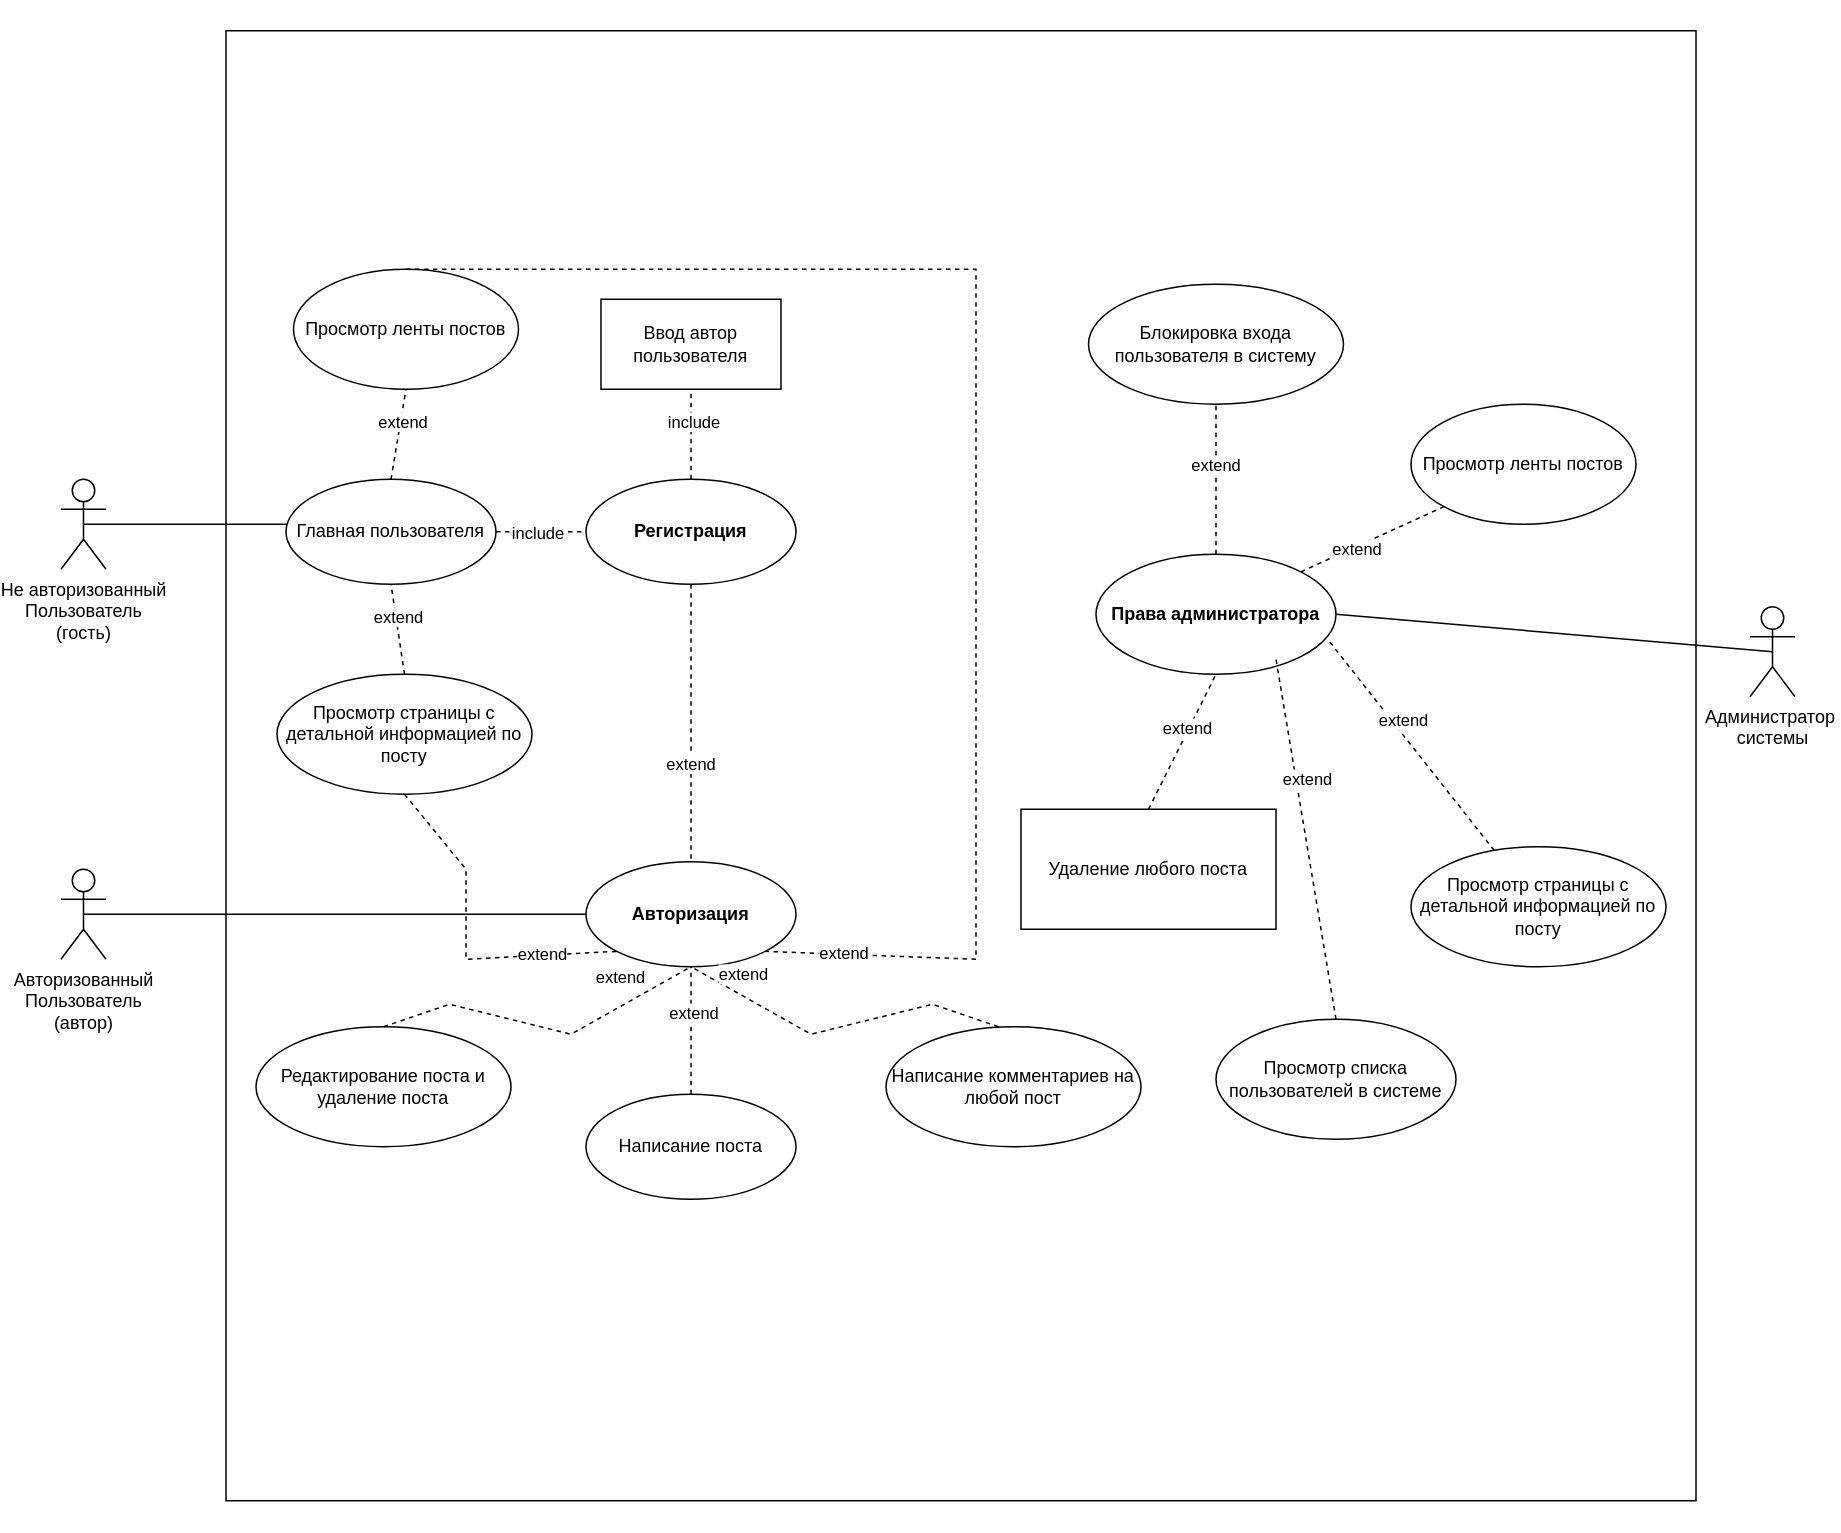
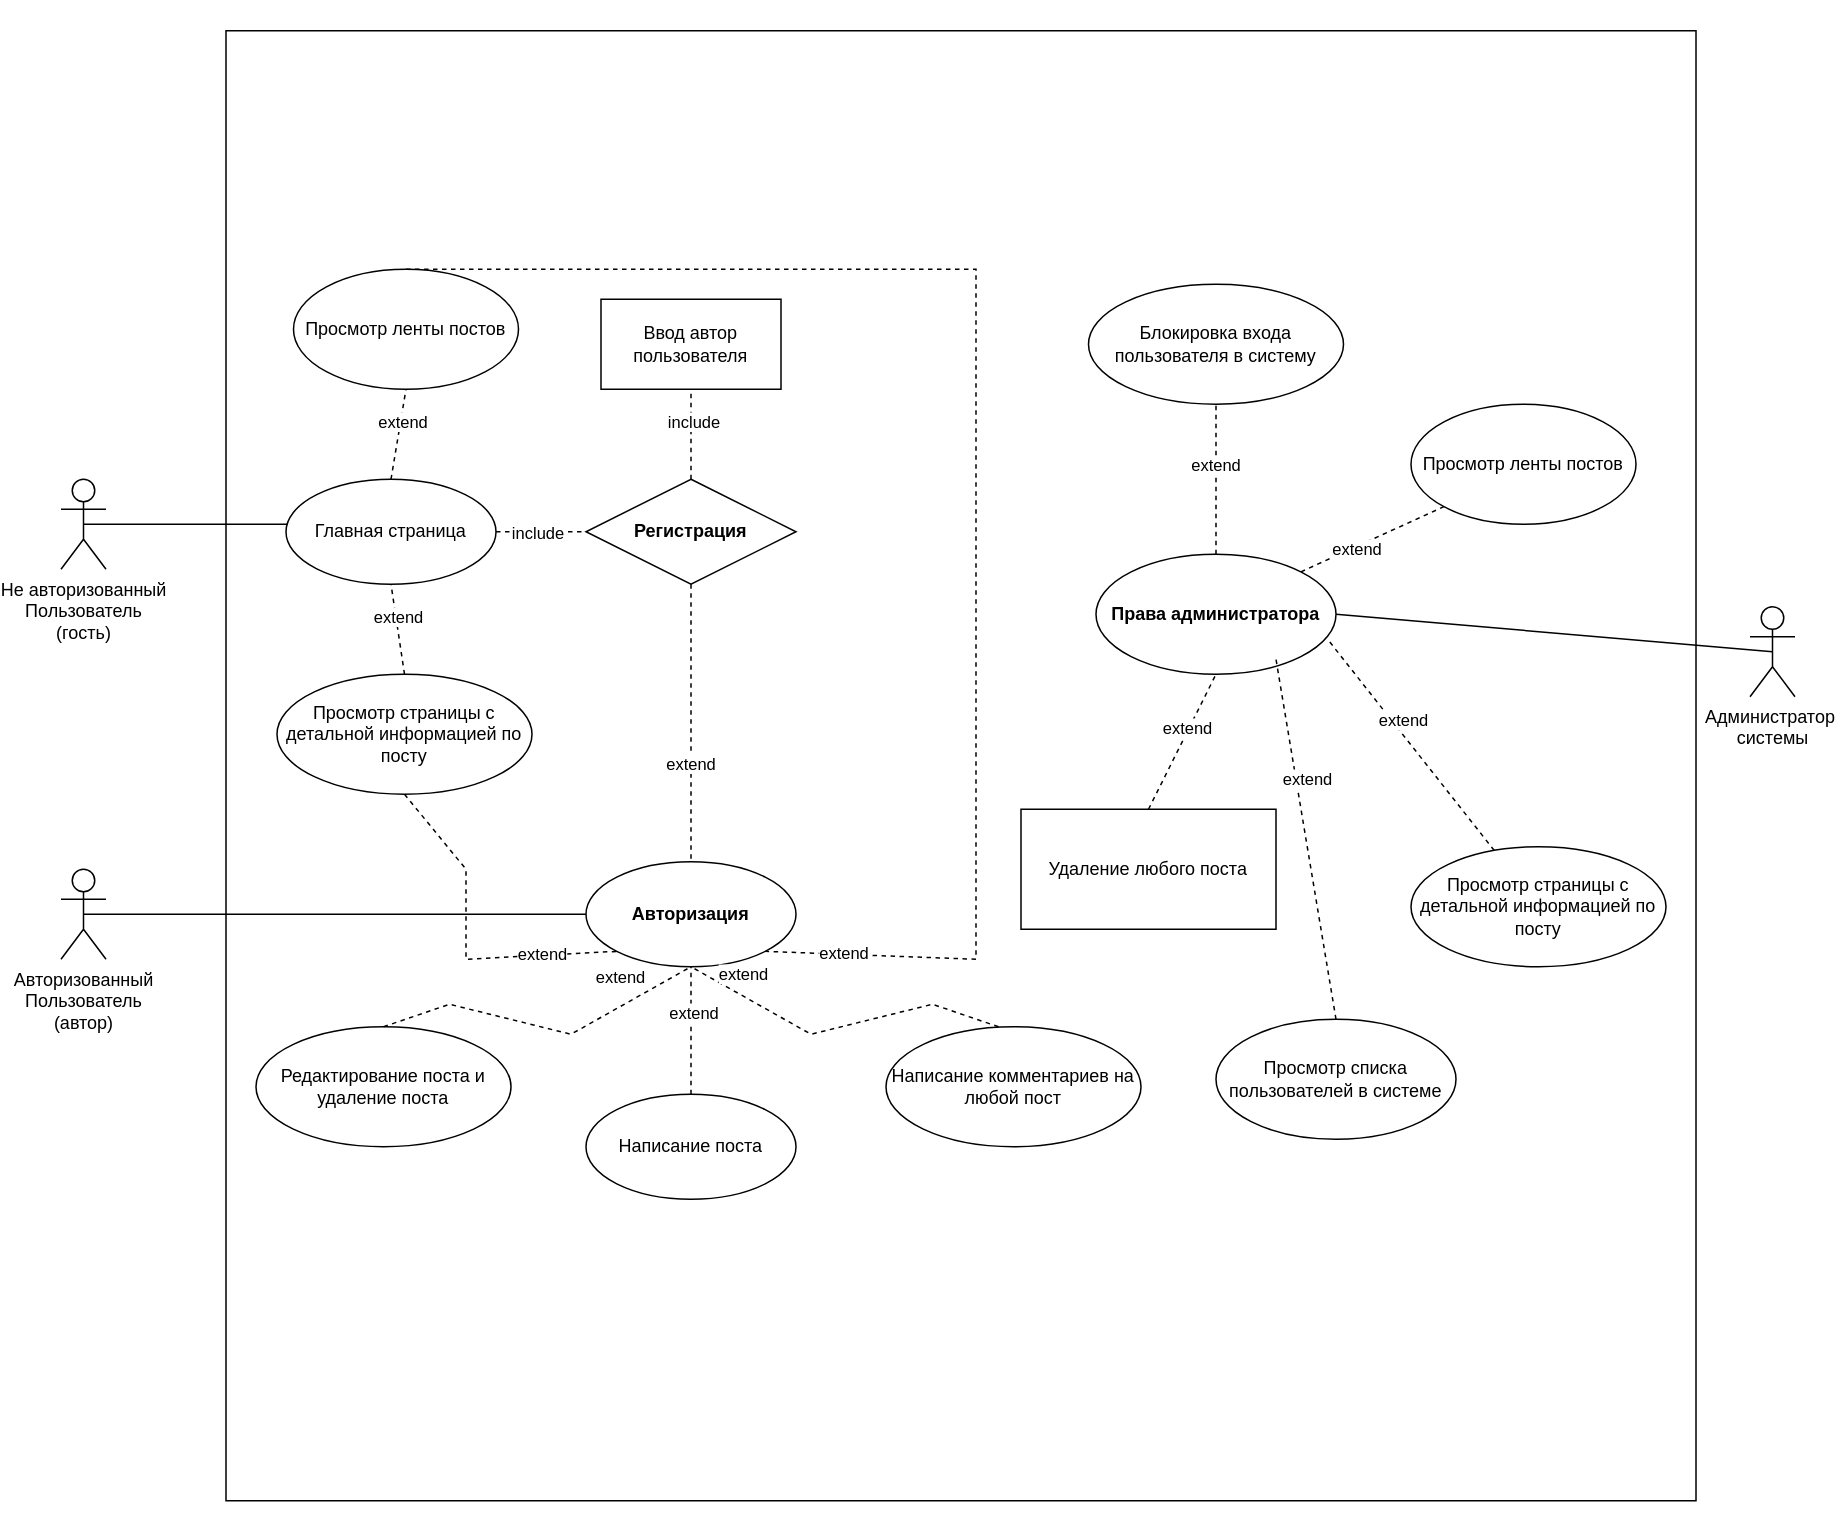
- <mxCell id="23" value="&lt;span style=&quot;font-weight: normal;&quot;&gt;Главная пользователя&lt;/span&gt;" style="ellipse;whiteSpace=wrap;html=1;fontStyle=1" vertex="1" parent="1"><mxGeometry x="170" y="319" width="140" height="70" as="geometry" /></mxCell>
+ <mxCell id="23" value="&lt;span style=&quot;font-weight: normal;&quot;&gt;Главная страница&lt;/span&gt;" style="ellipse;whiteSpace=wrap;html=1;fontStyle=1" vertex="1" parent="1"><mxGeometry x="170" y="319" width="140" height="70" as="geometry" /></mxCell>
- <mxCell id="6" value="Регистрация" style="ellipse;whiteSpace=wrap;html=1;fontStyle=1" vertex="1" parent="1"><mxGeometry x="370" y="319" width="140" height="70" as="geometry" /></mxCell>
+ <mxCell id="6" value="Регистрация" style="rhombus;whiteSpace=wrap;html=1;fontStyle=1;" vertex="1" parent="1"><mxGeometry x="370" y="319" width="140" height="70" as="geometry" /></mxCell>
